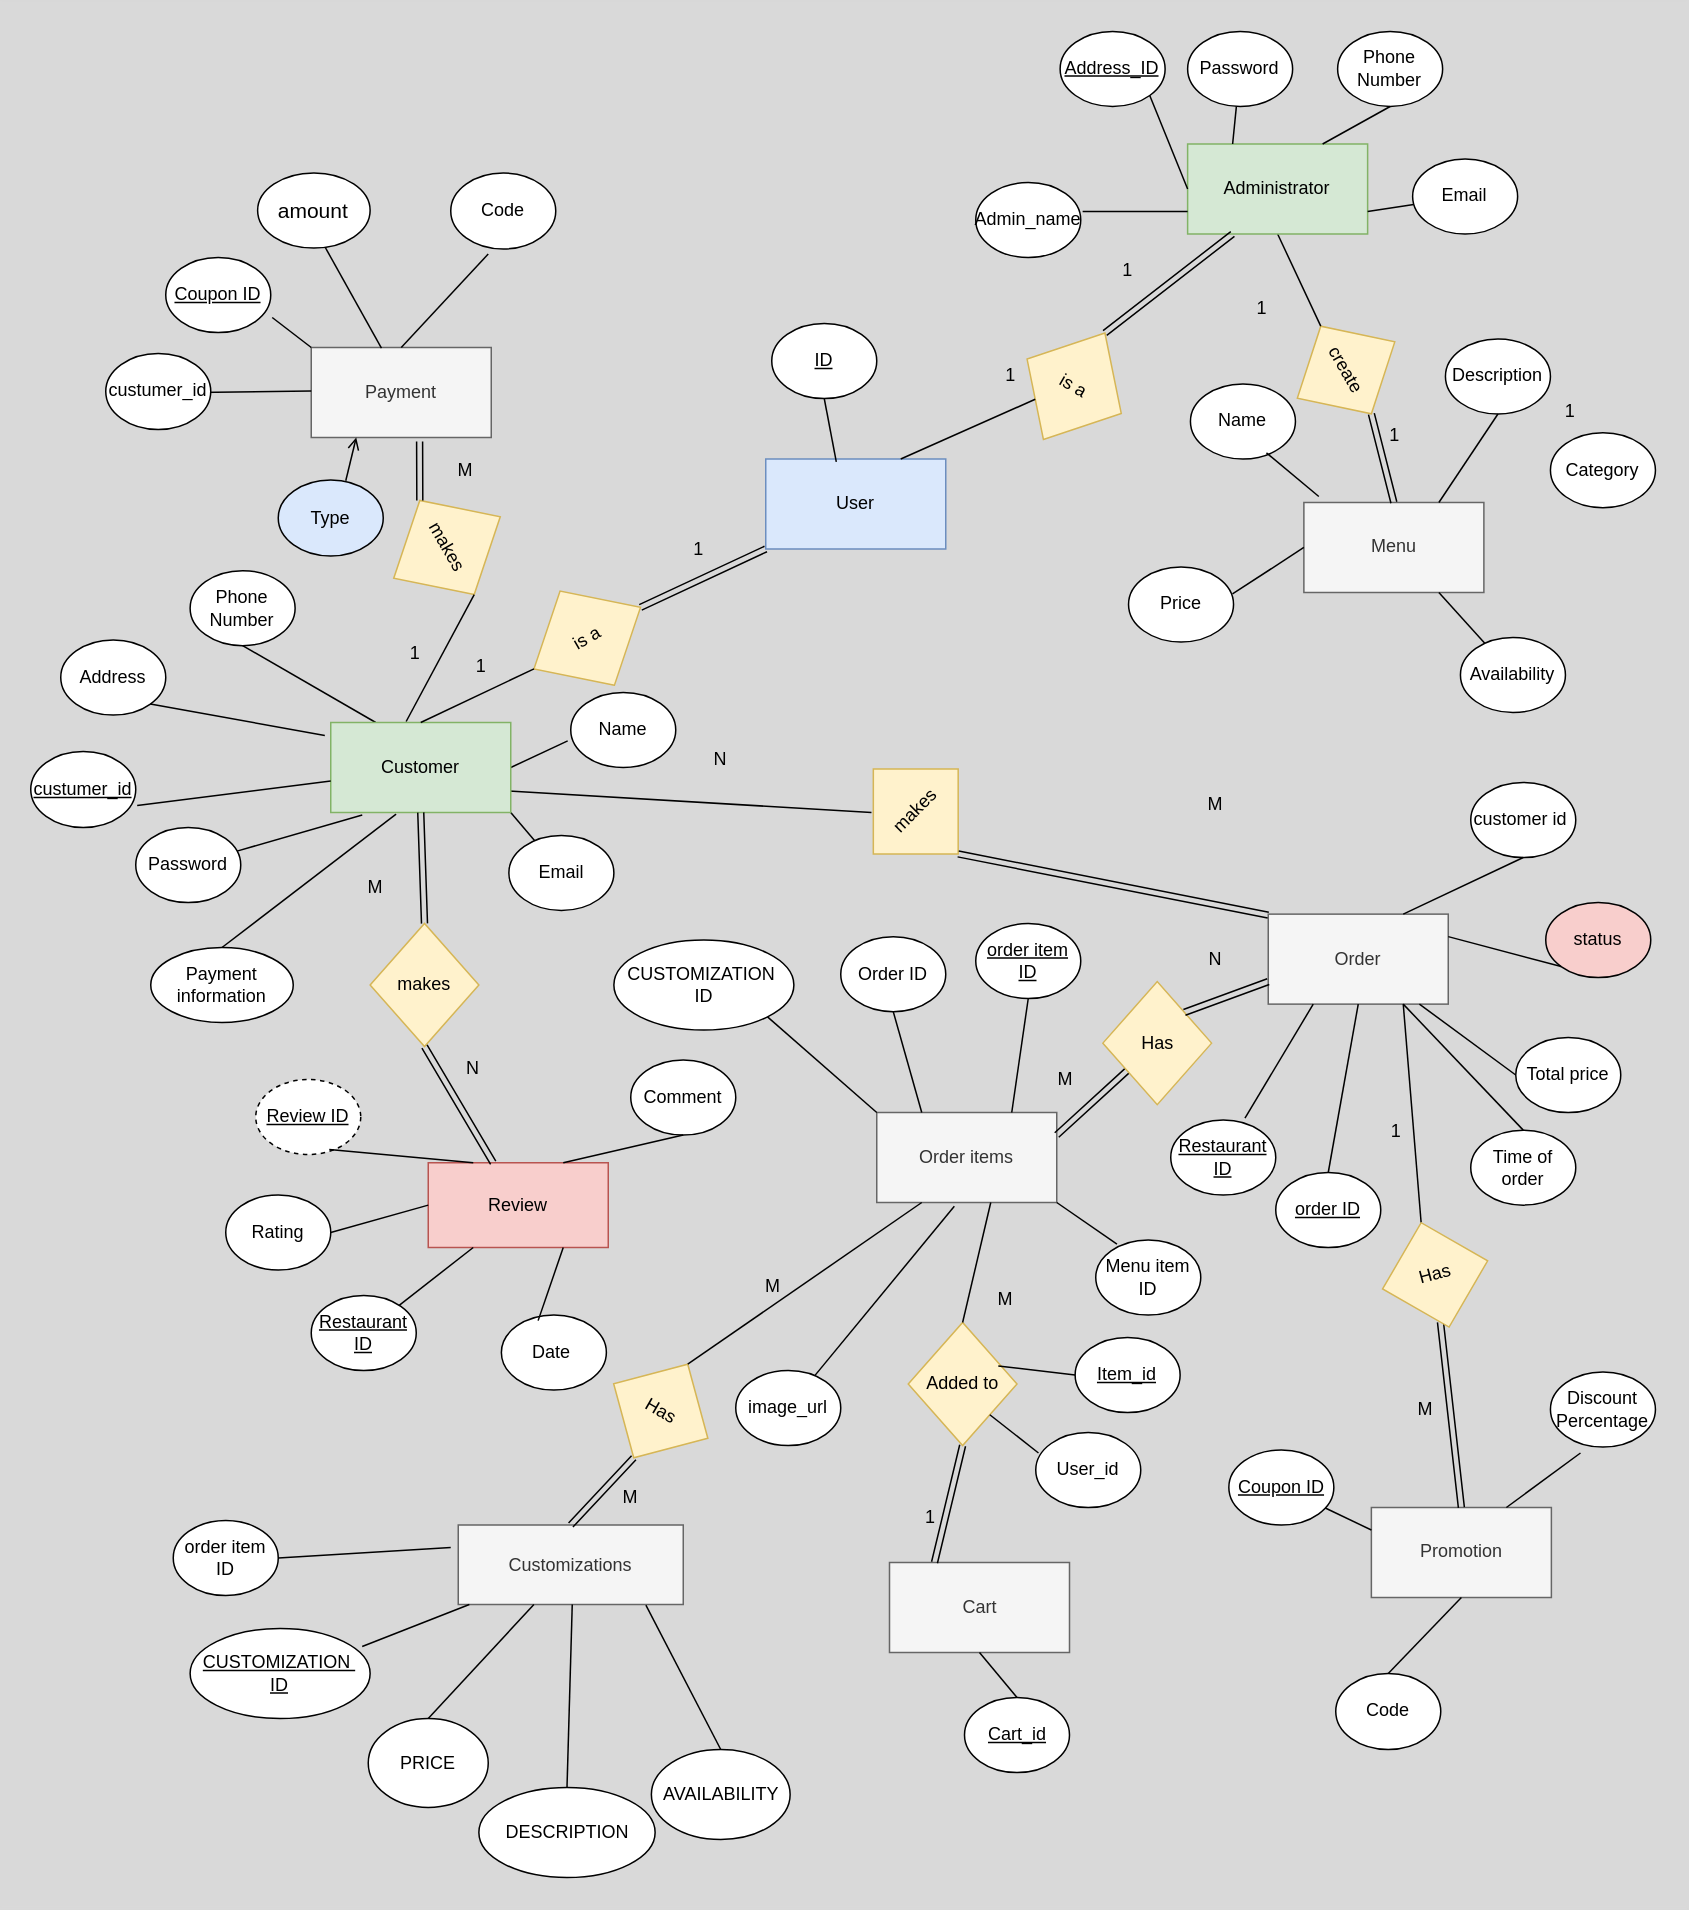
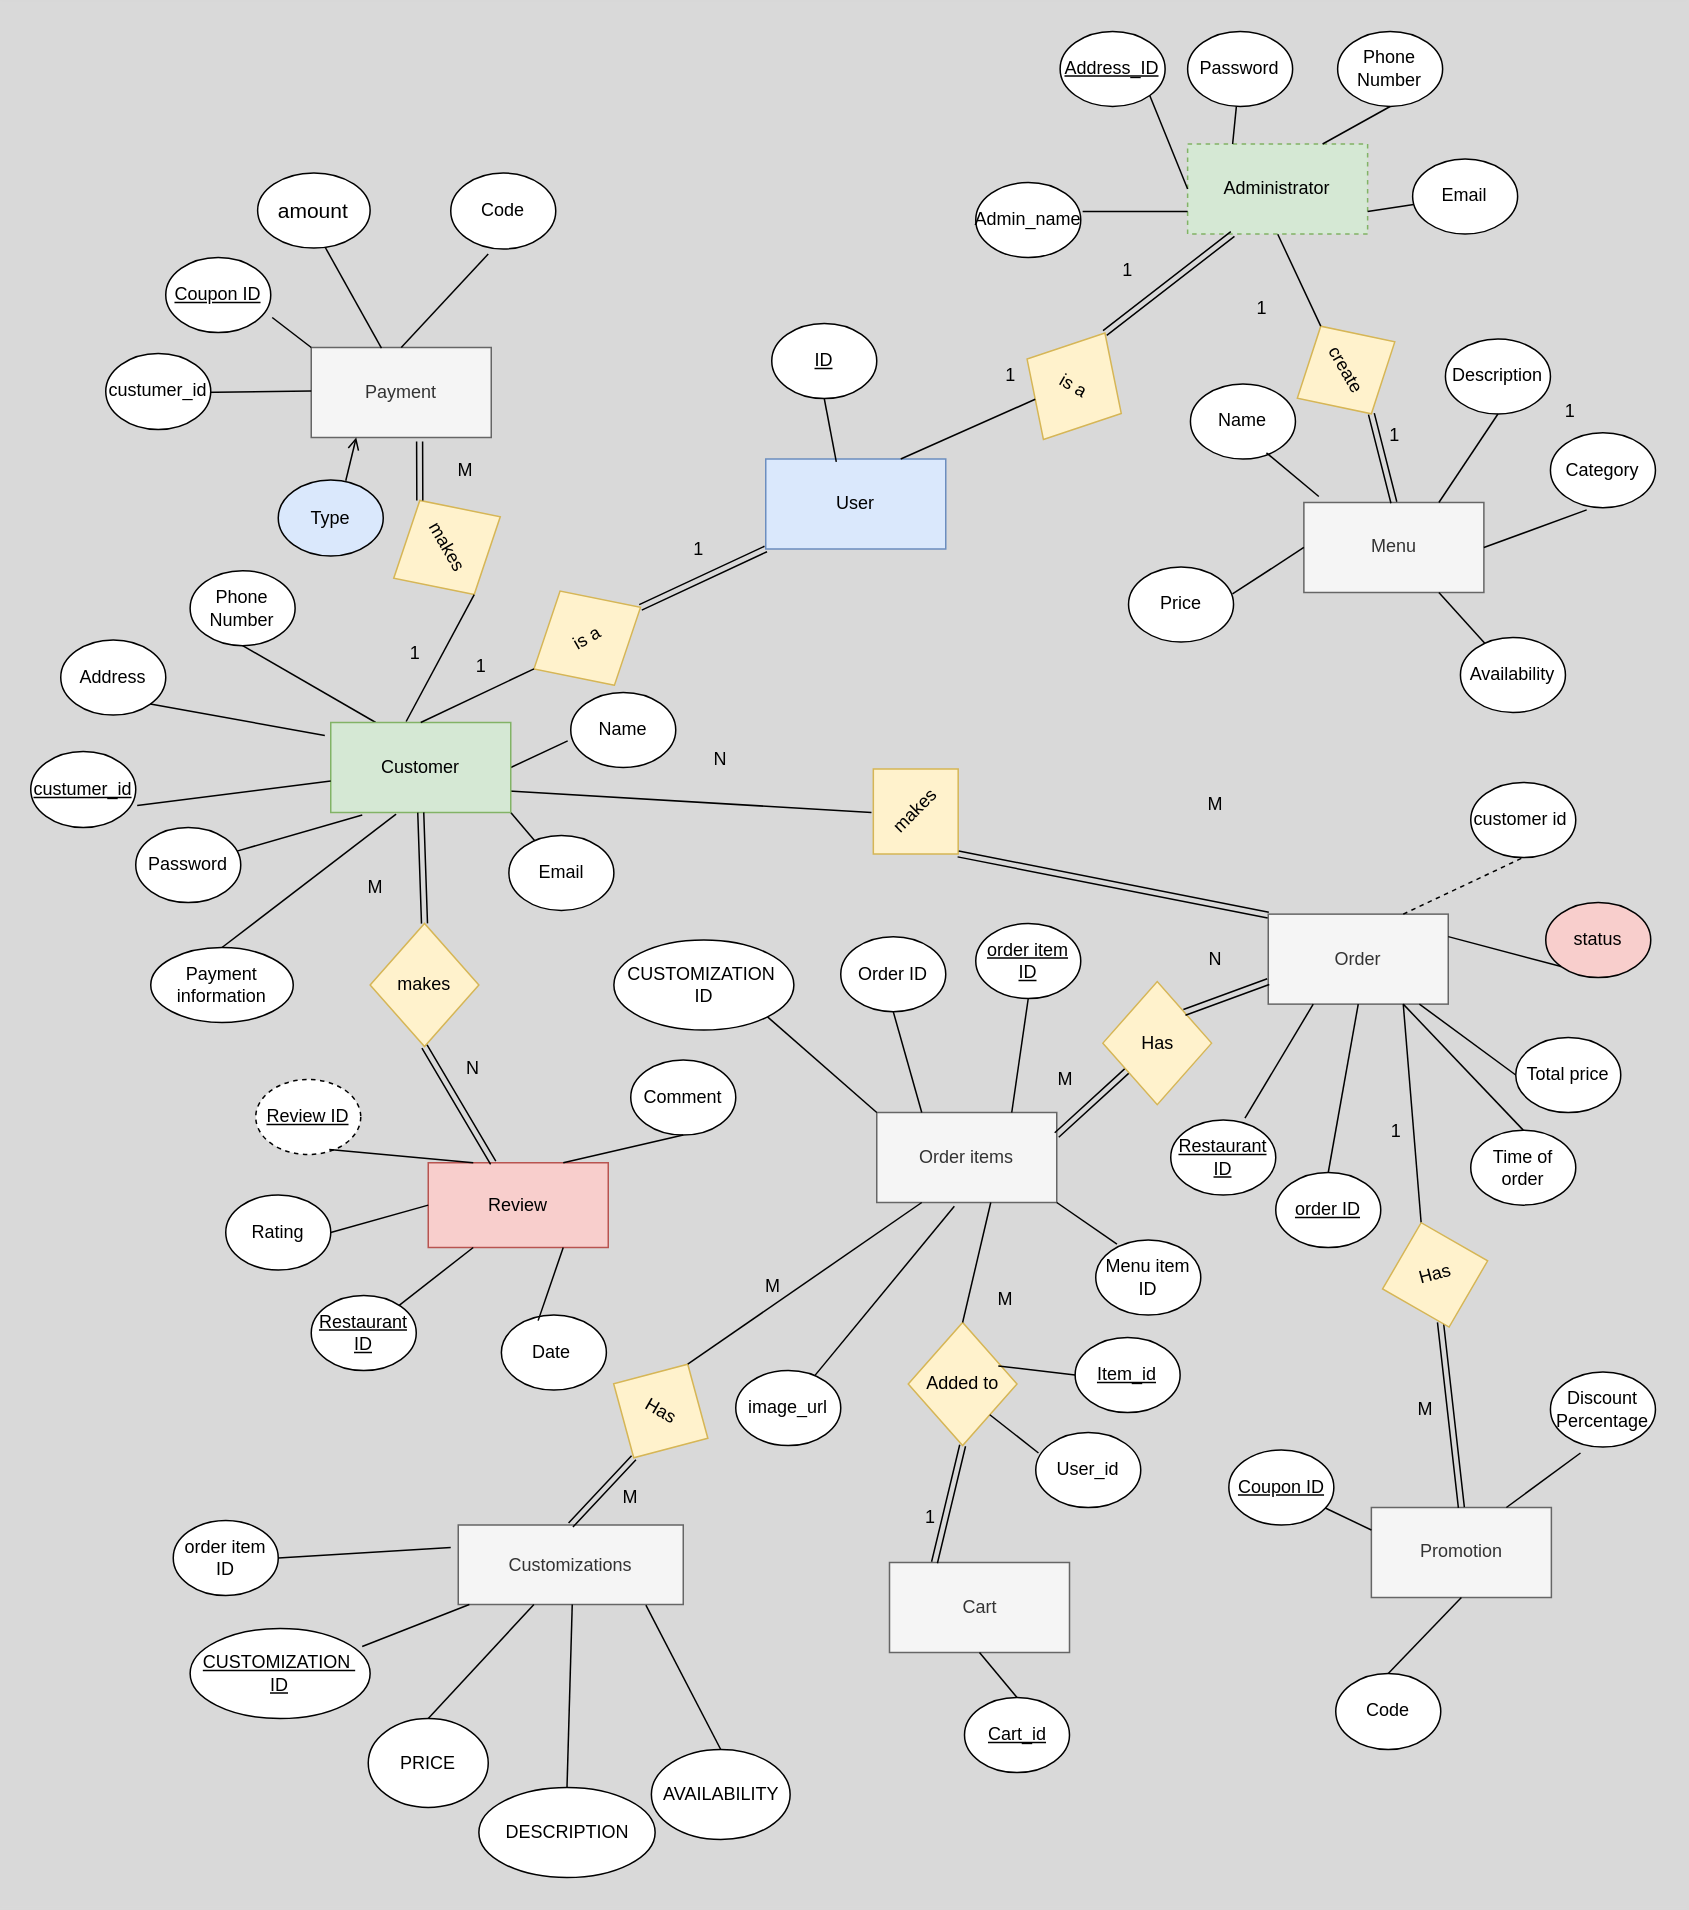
- <mxCell id="71" value="Administrator" style="rounded=0;whiteSpace=wrap;html=1;fillColor=#d5e8d4;strokeColor=#82b366;" vertex="1" parent="1"><mxGeometry x="791.25" y="95.33" width="120" height="60" as="geometry" /></mxCell>
+ <mxCell id="71" value="Administrator" style="rounded=0;whiteSpace=wrap;html=1;fillColor=#d5e8d4;strokeColor=#82b366;dashed=1;" vertex="1" parent="1"><mxGeometry x="791.25" y="95.33" width="120" height="60" as="geometry" /></mxCell>
+ <mxCell id="25" value="" style="endArrow=none;html=1;rounded=0;exitX=1;exitY=0.5;exitDx=0;exitDy=0;entryX=0.345;entryY=1.029;entryDx=0;entryDy=0;entryPerimeter=0;" edge="1" parent="1" source="3" target="24"><mxGeometry width="50" height="50" relative="1" as="geometry"><mxPoint x="873.13" y="355.33" as="sourcePoint" /><mxPoint x="923.13" y="325.33" as="targetPoint" /></mxGeometry></mxCell>
- <mxCell id="31" value="" style="endArrow=none;html=1;rounded=0;exitX=0.75;exitY=0;exitDx=0;exitDy=0;entryX=0.5;entryY=1;entryDx=0;entryDy=0;" edge="1" parent="1" source="4" target="30"><mxGeometry width="50" height="50" relative="1" as="geometry"><mxPoint x="886" y="591" as="sourcePoint" /><mxPoint x="880" y="561" as="targetPoint" /><Array as="points" /></mxGeometry></mxCell>
+ <mxCell id="31" value="" style="endArrow=none;html=1;rounded=0;exitX=0.75;exitY=0;exitDx=0;exitDy=0;entryX=0.5;entryY=1;entryDx=0;entryDy=0;dashed=1;" edge="1" parent="1" source="4" target="30"><mxGeometry width="50" height="50" relative="1" as="geometry"><mxPoint x="886" y="591" as="sourcePoint" /><mxPoint x="880" y="561" as="targetPoint" /><Array as="points" /></mxGeometry></mxCell>
